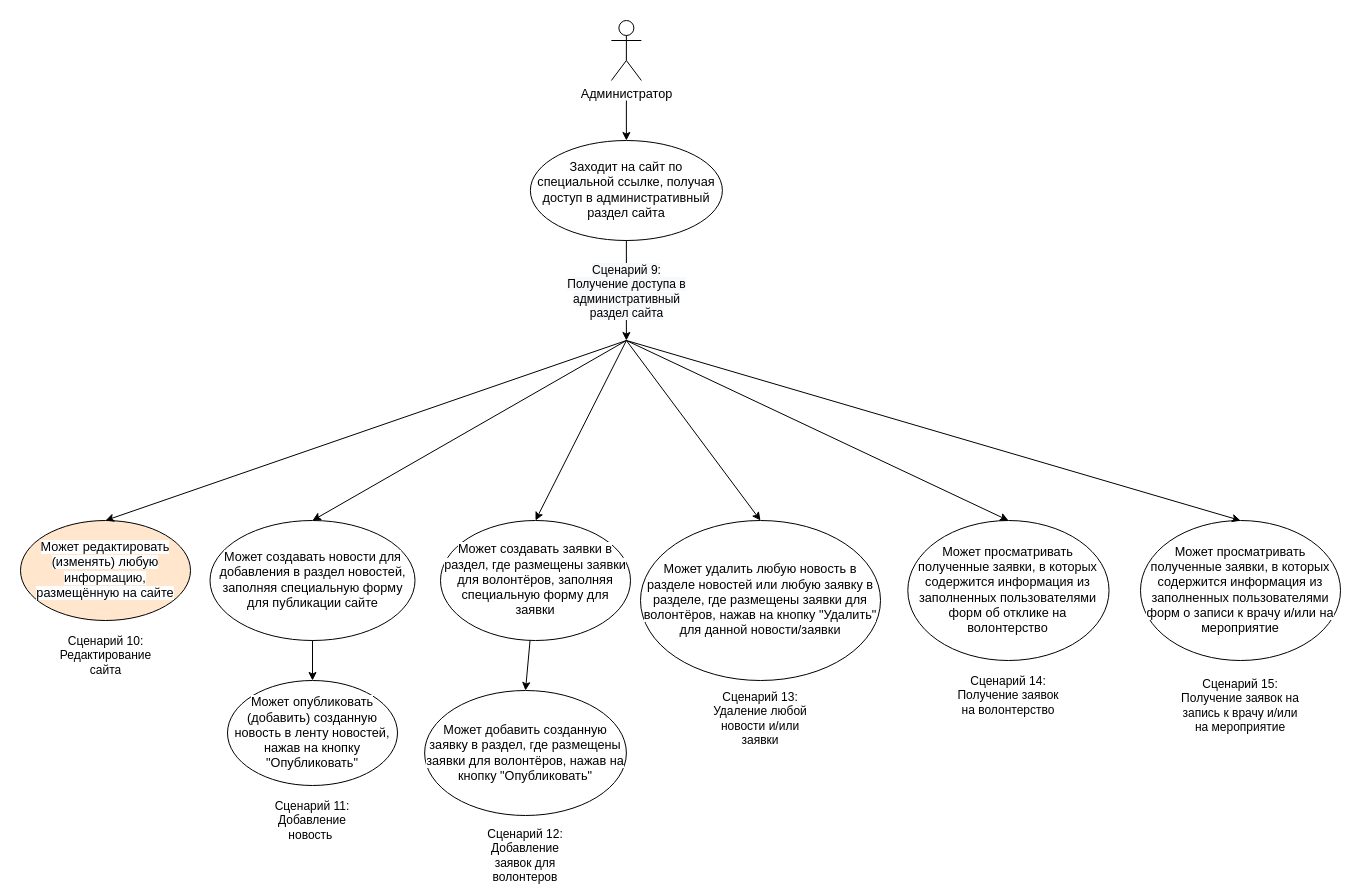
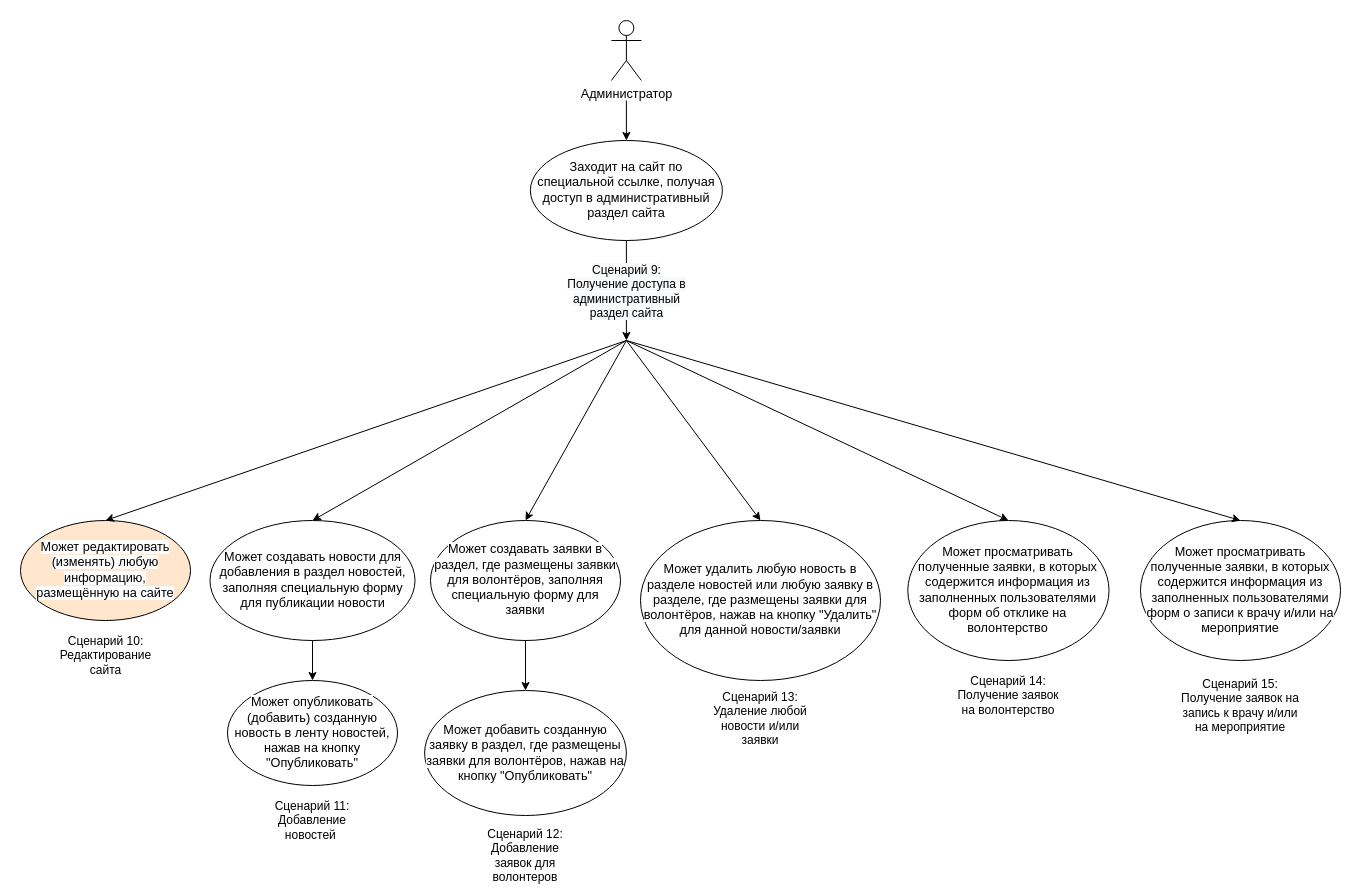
- <mxCell id="5" value="&lt;span style=&quot;font-family: sans-serif ; font-size: 12.7px ; text-align: left ; background-color: rgb(255 , 255 , 255)&quot;&gt;Может создавать новости для добавления в раздел новостей, заполняя специальную форму для публикации сайте&lt;/span&gt;" style="ellipse;whiteSpace=wrap;html=1;" parent="1" vertex="1"><mxGeometry x="209.5" y="520" width="205" height="120" as="geometry" /></mxCell>
+ <mxCell id="5" value="&lt;span style=&quot;font-family: sans-serif ; font-size: 12.7px ; text-align: left ; background-color: rgb(255 , 255 , 255)&quot;&gt;Может создавать новости для добавления в раздел новостей, заполняя специальную форму для публикации новости&lt;/span&gt;" style="ellipse;whiteSpace=wrap;html=1;" parent="1" vertex="1"><mxGeometry x="209.5" y="520" width="205" height="120" as="geometry" /></mxCell>
- <mxCell id="11" value="&lt;span style=&quot;font-family: sans-serif ; font-size: 12.7px ; text-align: left ; background-color: rgb(255 , 255 , 255)&quot;&gt;Может создавать заявки в раздел, где размещены заявки для волонтёров, заполняя специальную форму для заявки&lt;/span&gt;" style="ellipse;whiteSpace=wrap;html=1;" parent="1" vertex="1"><mxGeometry x="440" y="520" width="190" height="120" as="geometry" /></mxCell>
+ <mxCell id="11" value="&lt;span style=&quot;font-family: sans-serif ; font-size: 12.7px ; text-align: left ; background-color: rgb(255 , 255 , 255)&quot;&gt;Может создавать заявки в раздел, где размещены заявки для волонтёров, заполняя специальную форму для заявки&lt;/span&gt;" style="ellipse;whiteSpace=wrap;html=1;" parent="1" vertex="1"><mxGeometry x="430" y="520" width="190" height="120" as="geometry" /></mxCell>
- <mxCell id="10" value="Сценарий 11: Добавление новость&amp;nbsp;" style="text;html=1;strokeColor=none;fillColor=none;align=center;verticalAlign=middle;whiteSpace=wrap;rounded=0;" parent="1" vertex="1"><mxGeometry x="258" y="805" width="108" height="30" as="geometry" /></mxCell>
+ <mxCell id="10" value="Сценарий 11: Добавление новостей&amp;nbsp;" style="text;html=1;strokeColor=none;fillColor=none;align=center;verticalAlign=middle;whiteSpace=wrap;rounded=0;" parent="1" vertex="1"><mxGeometry x="258" y="805" width="108" height="30" as="geometry" /></mxCell>
